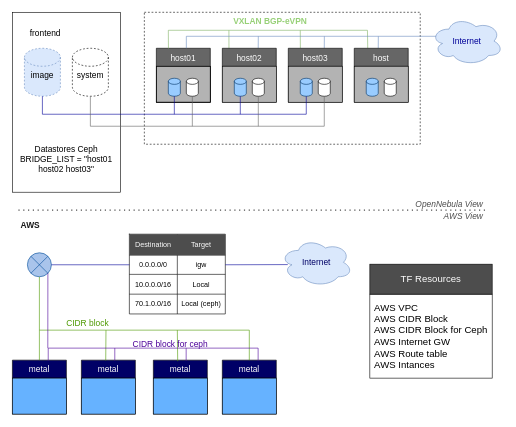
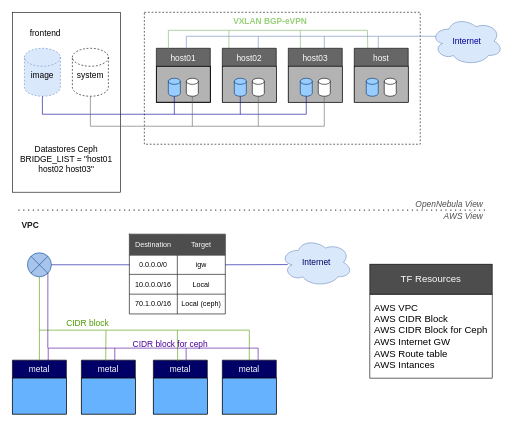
- <mxCell id="35" value="&lt;font color=&quot;#1a1a1a&quot; style=&quot;font-size: 14px&quot;&gt;&lt;b&gt;AWS&lt;/b&gt;&lt;/font&gt;" style="text;html=1;strokeColor=none;fillColor=none;align=center;verticalAlign=middle;whiteSpace=wrap;rounded=0;shadow=0;fontFamily=Helvetica;fontSize=12;fontColor=#FFFFFF;" parent="1" vertex="1"><mxGeometry x="20" y="360" width="60" height="30" as="geometry" /></mxCell>
+ <mxCell id="35" value="&lt;font color=&quot;#1a1a1a&quot; style=&quot;font-size: 14px&quot;&gt;&lt;b&gt;VPC&lt;/b&gt;&lt;/font&gt;" style="text;html=1;strokeColor=none;fillColor=none;align=center;verticalAlign=middle;whiteSpace=wrap;rounded=0;shadow=0;fontFamily=Helvetica;fontSize=12;fontColor=#FFFFFF;" parent="1" vertex="1"><mxGeometry x="20" y="360" width="60" height="30" as="geometry" /></mxCell>
